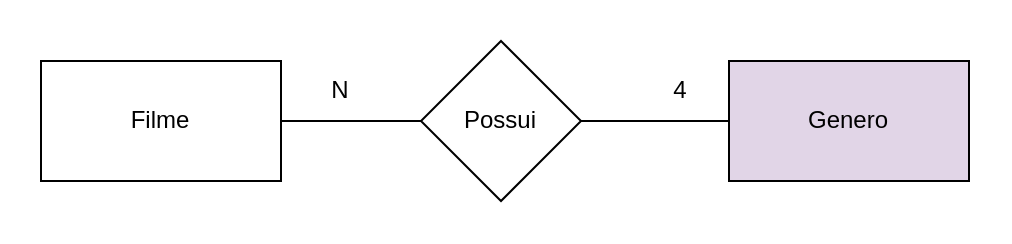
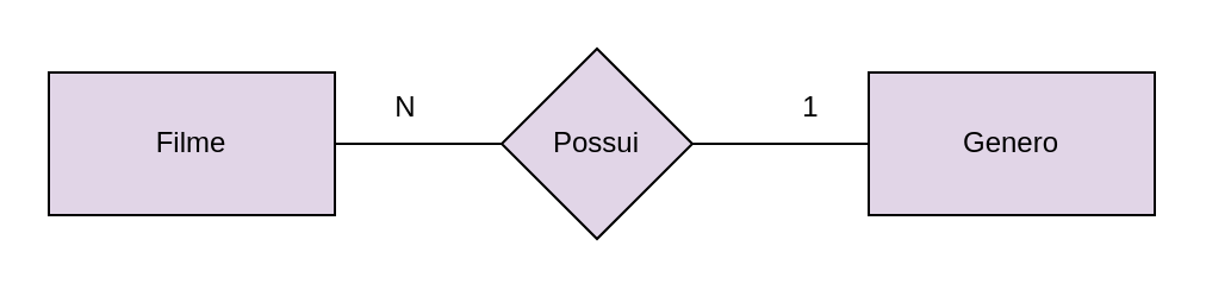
- <mxCell id="8" value="4" style="text;html=1;strokeColor=none;fillColor=none;align=center;verticalAlign=middle;whiteSpace=wrap;rounded=0;" vertex="1" parent="1"><mxGeometry x="310" y="30" width="60" height="30" as="geometry" /></mxCell>
+ <mxCell id="8" value="1" style="text;html=1;strokeColor=none;fillColor=none;align=center;verticalAlign=middle;whiteSpace=wrap;rounded=0;" vertex="1" parent="1"><mxGeometry x="310" y="30" width="60" height="30" as="geometry" /></mxCell>
- <mxCell id="2" value="Filme" style="rounded=0;whiteSpace=wrap;html=1;" vertex="1" parent="1"><mxGeometry x="20" y="30" width="120" height="60" as="geometry" /></mxCell>
+ <mxCell id="2" value="Filme" style="rounded=0;whiteSpace=wrap;html=1;fillColor=#e1d5e7;" vertex="1" parent="1"><mxGeometry x="20" y="30" width="120" height="60" as="geometry" /></mxCell>
- <mxCell id="3" value="Possui" style="rhombus;whiteSpace=wrap;html=1;" vertex="1" parent="1"><mxGeometry x="210" y="20" width="80" height="80" as="geometry" /></mxCell>
+ <mxCell id="3" value="Possui" style="rhombus;whiteSpace=wrap;html=1;fillColor=#e1d5e7;" vertex="1" parent="1"><mxGeometry x="210" y="20" width="80" height="80" as="geometry" /></mxCell>
